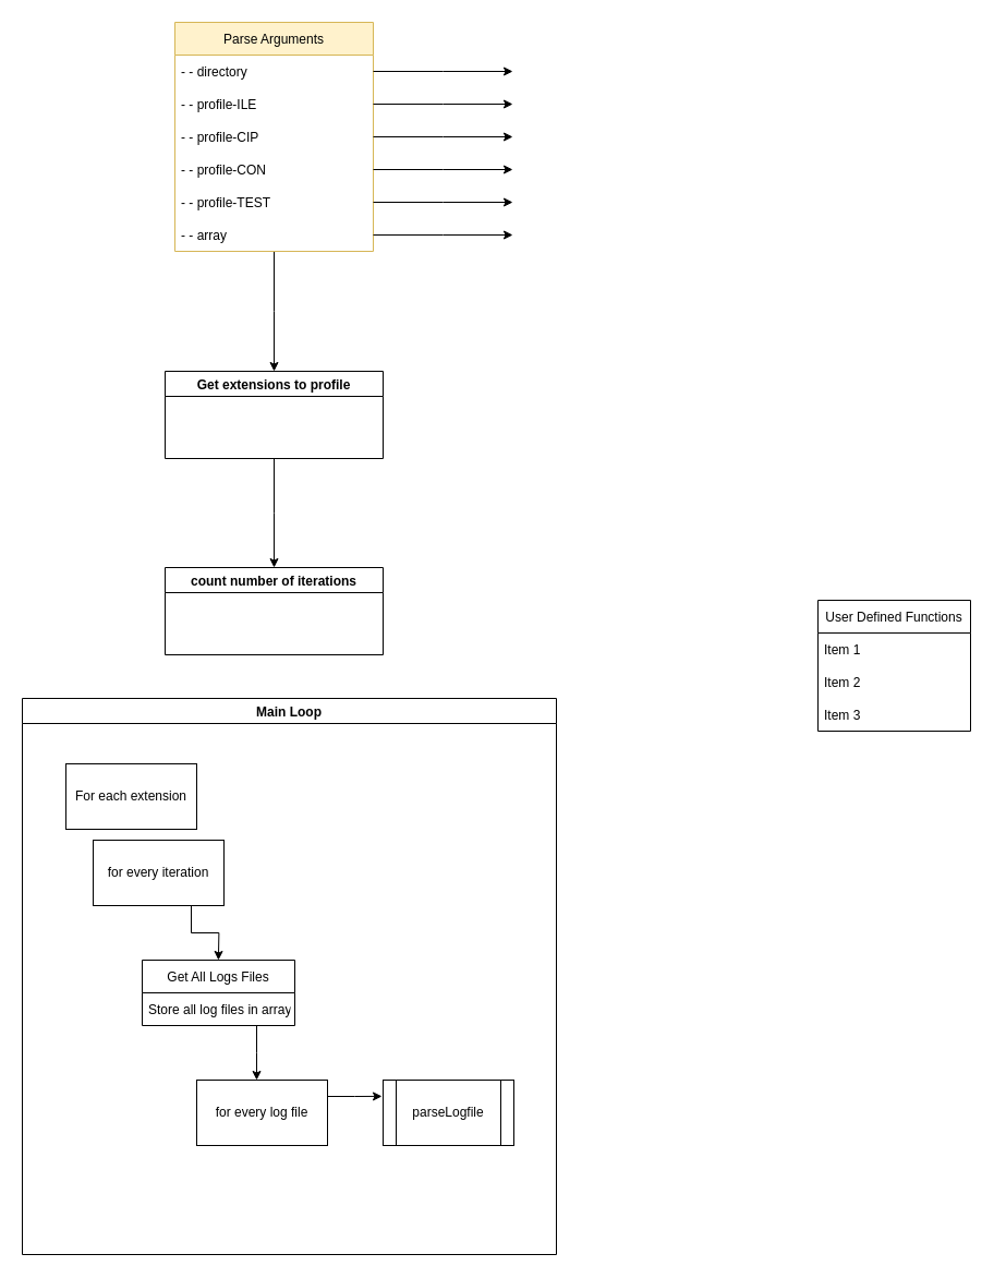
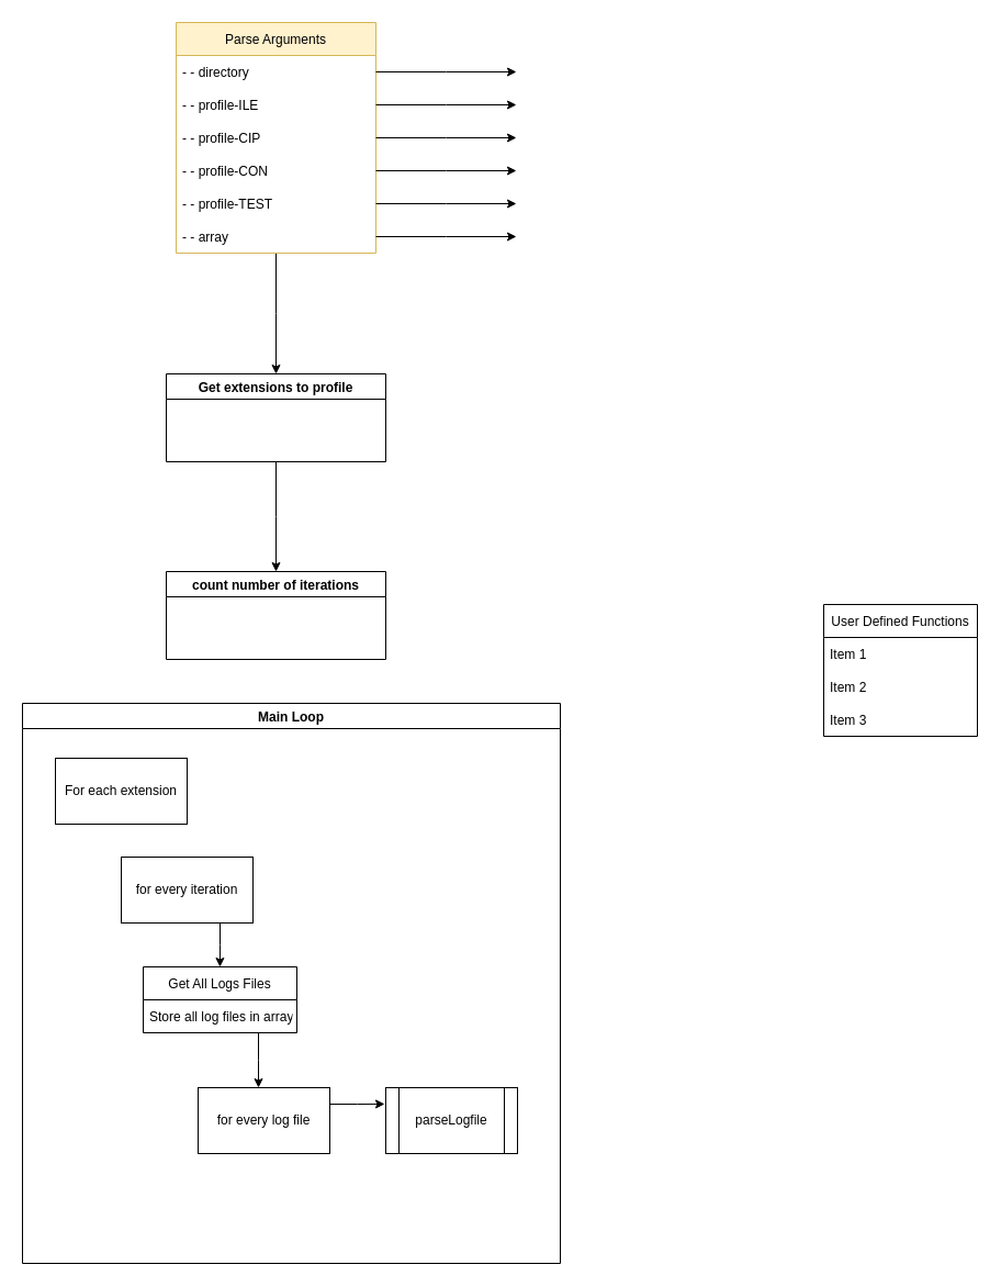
- <mxCell id="20" value="For each extension" style="whiteSpace=wrap;html=1;" vertex="1" parent="19"><mxGeometry x="40" y="60" width="120" height="60" as="geometry" /></mxCell>
+ <mxCell id="20" value="For each extension" style="whiteSpace=wrap;html=1;" vertex="1" parent="19"><mxGeometry x="30" y="50" width="120" height="60" as="geometry" /></mxCell>
- <mxCell id="21" value="for every iteration" style="whiteSpace=wrap;html=1;" vertex="1" parent="19"><mxGeometry x="65" y="130" width="120" height="60" as="geometry" /></mxCell>
+ <mxCell id="21" value="for every iteration" style="whiteSpace=wrap;html=1;" vertex="1" parent="19"><mxGeometry x="90" y="140" width="120" height="60" as="geometry" /></mxCell>
